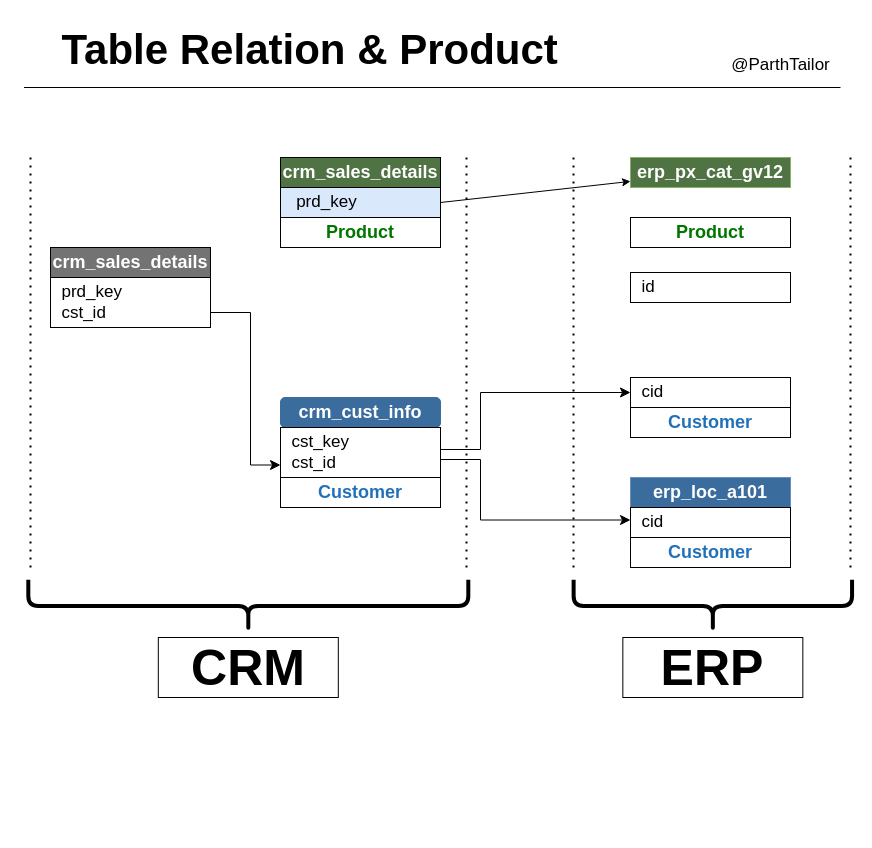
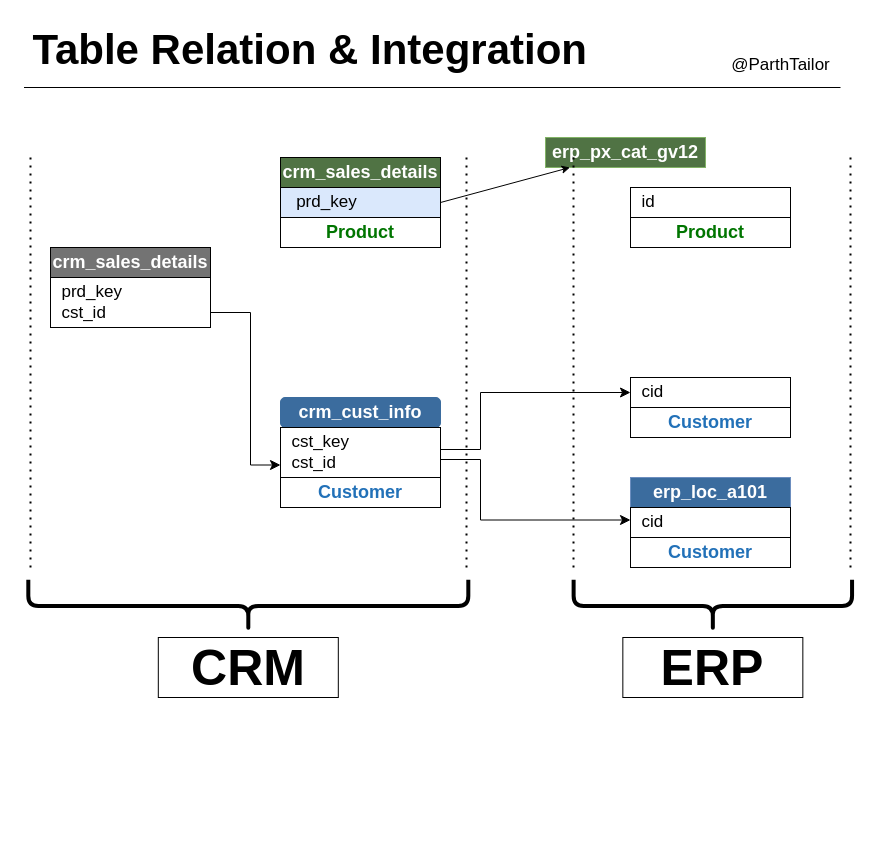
- <mxCell id="3" value="&lt;b&gt;&lt;font style=&quot;font-size: 42px;&quot;&gt;Table Relation &amp;amp; Product&amp;nbsp;&lt;/font&gt;&lt;/b&gt;" style="text;html=1;align=center;verticalAlign=middle;resizable=0;points=[];autosize=1;strokeColor=none;fillColor=none;" vertex="1" parent="1"><mxGeometry x="20" y="20" width="590" height="60" as="geometry" /></mxCell>
+ <mxCell id="3" value="&lt;b&gt;&lt;font style=&quot;font-size: 42px;&quot;&gt;Table Relation &amp;amp; Integration&amp;nbsp;&lt;/font&gt;&lt;/b&gt;" style="text;html=1;align=center;verticalAlign=middle;resizable=0;points=[];autosize=1;strokeColor=none;fillColor=none;" vertex="1" parent="1"><mxGeometry x="20" y="20" width="590" height="60" as="geometry" /></mxCell>
- <mxCell id="13" value="&lt;font style=&quot;font-size: 18px; color: rgb(255, 255, 255);&quot;&gt;erp_px_cat_gv12&lt;/font&gt;" style="rounded=0;whiteSpace=wrap;html=1;fillColor=#507344;strokeColor=#82b366;fontStyle=1" vertex="1" parent="1"><mxGeometry x="630" y="157" width="160" height="30" as="geometry" /></mxCell>
+ <mxCell id="13" value="&lt;font style=&quot;font-size: 18px; color: rgb(255, 255, 255);&quot;&gt;erp_px_cat_gv12&lt;/font&gt;" style="rounded=0;whiteSpace=wrap;html=1;fillColor=#507344;strokeColor=#82b366;fontStyle=1" vertex="1" parent="1"><mxGeometry x="545" y="137" width="160" height="30" as="geometry" /></mxCell>
- <mxCell id="14" value="&lt;span style=&quot;font-size: 17px;&quot;&gt;&amp;nbsp; id&lt;/span&gt;" style="rounded=0;whiteSpace=wrap;html=1;align=left;" vertex="1" parent="1"><mxGeometry x="630" y="272" width="160" height="30" as="geometry" /></mxCell>
+ <mxCell id="14" value="&lt;span style=&quot;font-size: 17px;&quot;&gt;&amp;nbsp; id&lt;/span&gt;" style="rounded=0;whiteSpace=wrap;html=1;align=left;" vertex="1" parent="1"><mxGeometry x="630" y="187" width="160" height="30" as="geometry" /></mxCell>
